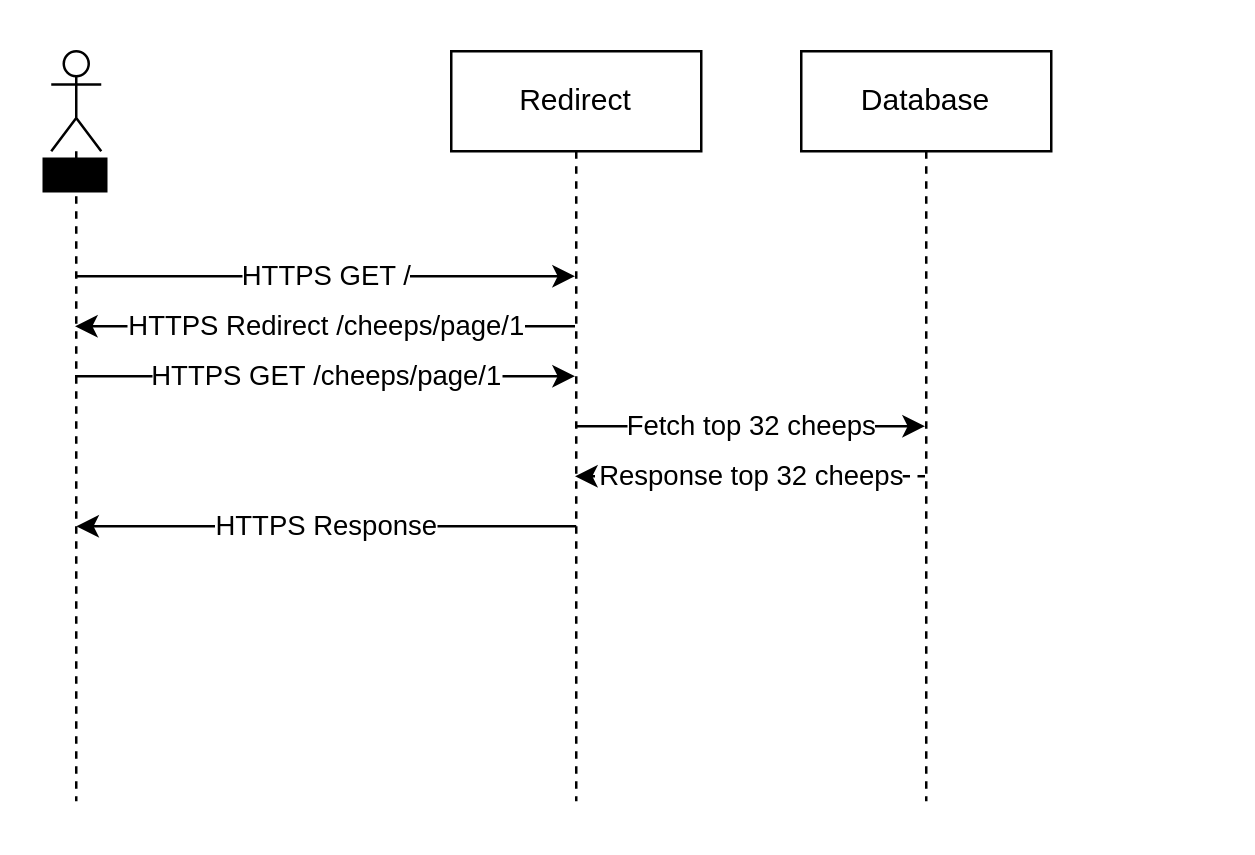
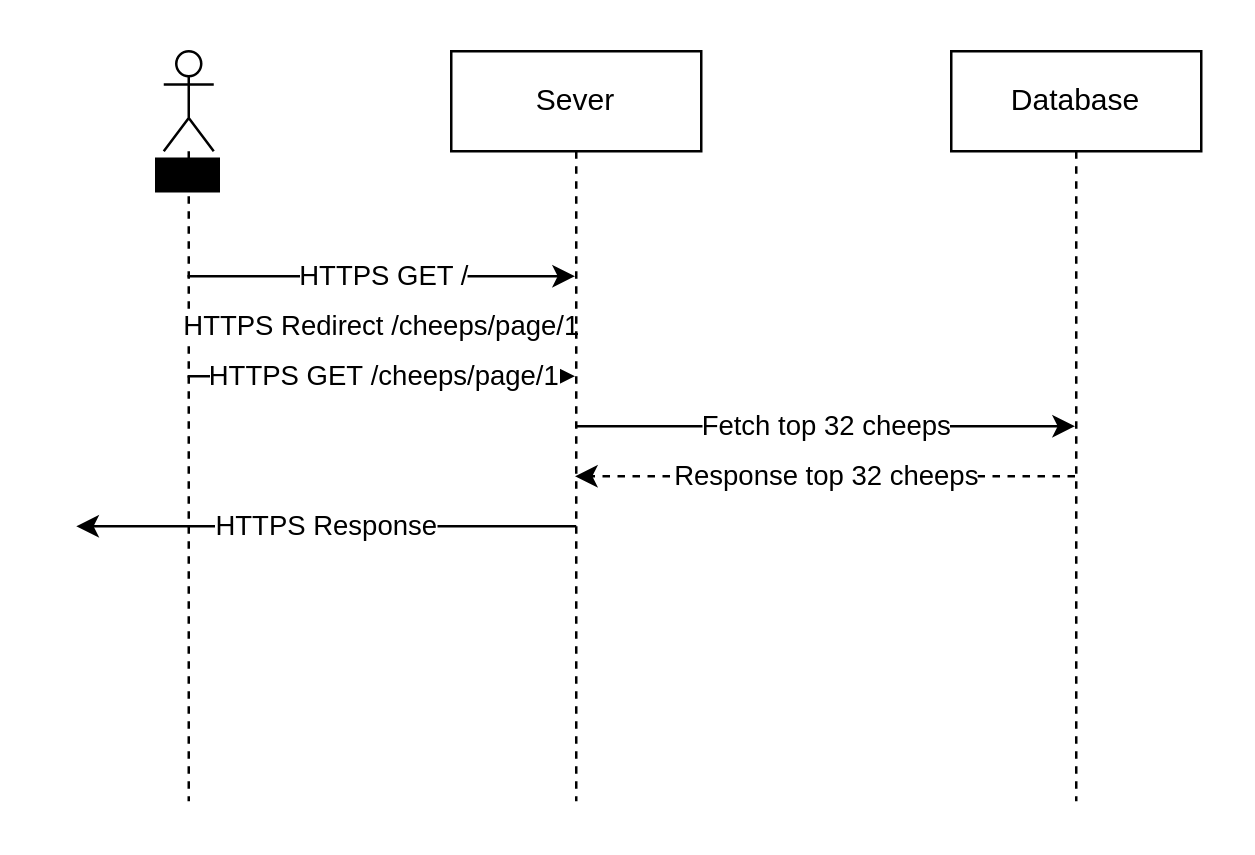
- <mxCell id="7" value="Redirect" style="shape=umlLifeline;perimeter=lifelinePerimeter;whiteSpace=wrap;html=1;container=1;collapsible=0;recursiveResize=0;outlineConnect=0;" vertex="1" parent="1"><mxGeometry x="180" y="20" width="100" height="300" as="geometry" /></mxCell>
+ <mxCell id="7" value="Sever" style="shape=umlLifeline;perimeter=lifelinePerimeter;whiteSpace=wrap;html=1;container=1;collapsible=0;recursiveResize=0;outlineConnect=0;" vertex="1" parent="1"><mxGeometry x="180" y="20" width="100" height="300" as="geometry" /></mxCell>
- <mxCell id="4" value="&lt;span style=&quot;background-color: rgb(0, 0, 0);&quot;&gt;User&lt;/span&gt;" style="shape=umlLifeline;participant=umlActor;perimeter=lifelinePerimeter;whiteSpace=wrap;html=1;container=1;collapsible=0;recursiveResize=0;verticalAlign=top;spacingTop=36;outlineConnect=0;" vertex="1" parent="1"><mxGeometry x="20" y="20" width="20" height="300" as="geometry" /></mxCell>
+ <mxCell id="4" value="&lt;span style=&quot;background-color: rgb(0, 0, 0);&quot;&gt;User&lt;/span&gt;" style="shape=umlLifeline;participant=umlActor;perimeter=lifelinePerimeter;whiteSpace=wrap;html=1;container=1;collapsible=0;recursiveResize=0;verticalAlign=top;spacingTop=36;outlineConnect=0;" vertex="1" parent="1"><mxGeometry x="65" y="20" width="20" height="300" as="geometry" /></mxCell>
- <mxCell id="10" value="Database" style="shape=umlLifeline;perimeter=lifelinePerimeter;whiteSpace=wrap;html=1;container=1;collapsible=0;recursiveResize=0;outlineConnect=0;" vertex="1" parent="1"><mxGeometry x="320" y="20" width="100" height="300" as="geometry" /></mxCell>
+ <mxCell id="10" value="Database" style="shape=umlLifeline;perimeter=lifelinePerimeter;whiteSpace=wrap;html=1;container=1;collapsible=0;recursiveResize=0;outlineConnect=0;" vertex="1" parent="1"><mxGeometry x="380" y="20" width="100" height="300" as="geometry" /></mxCell>
